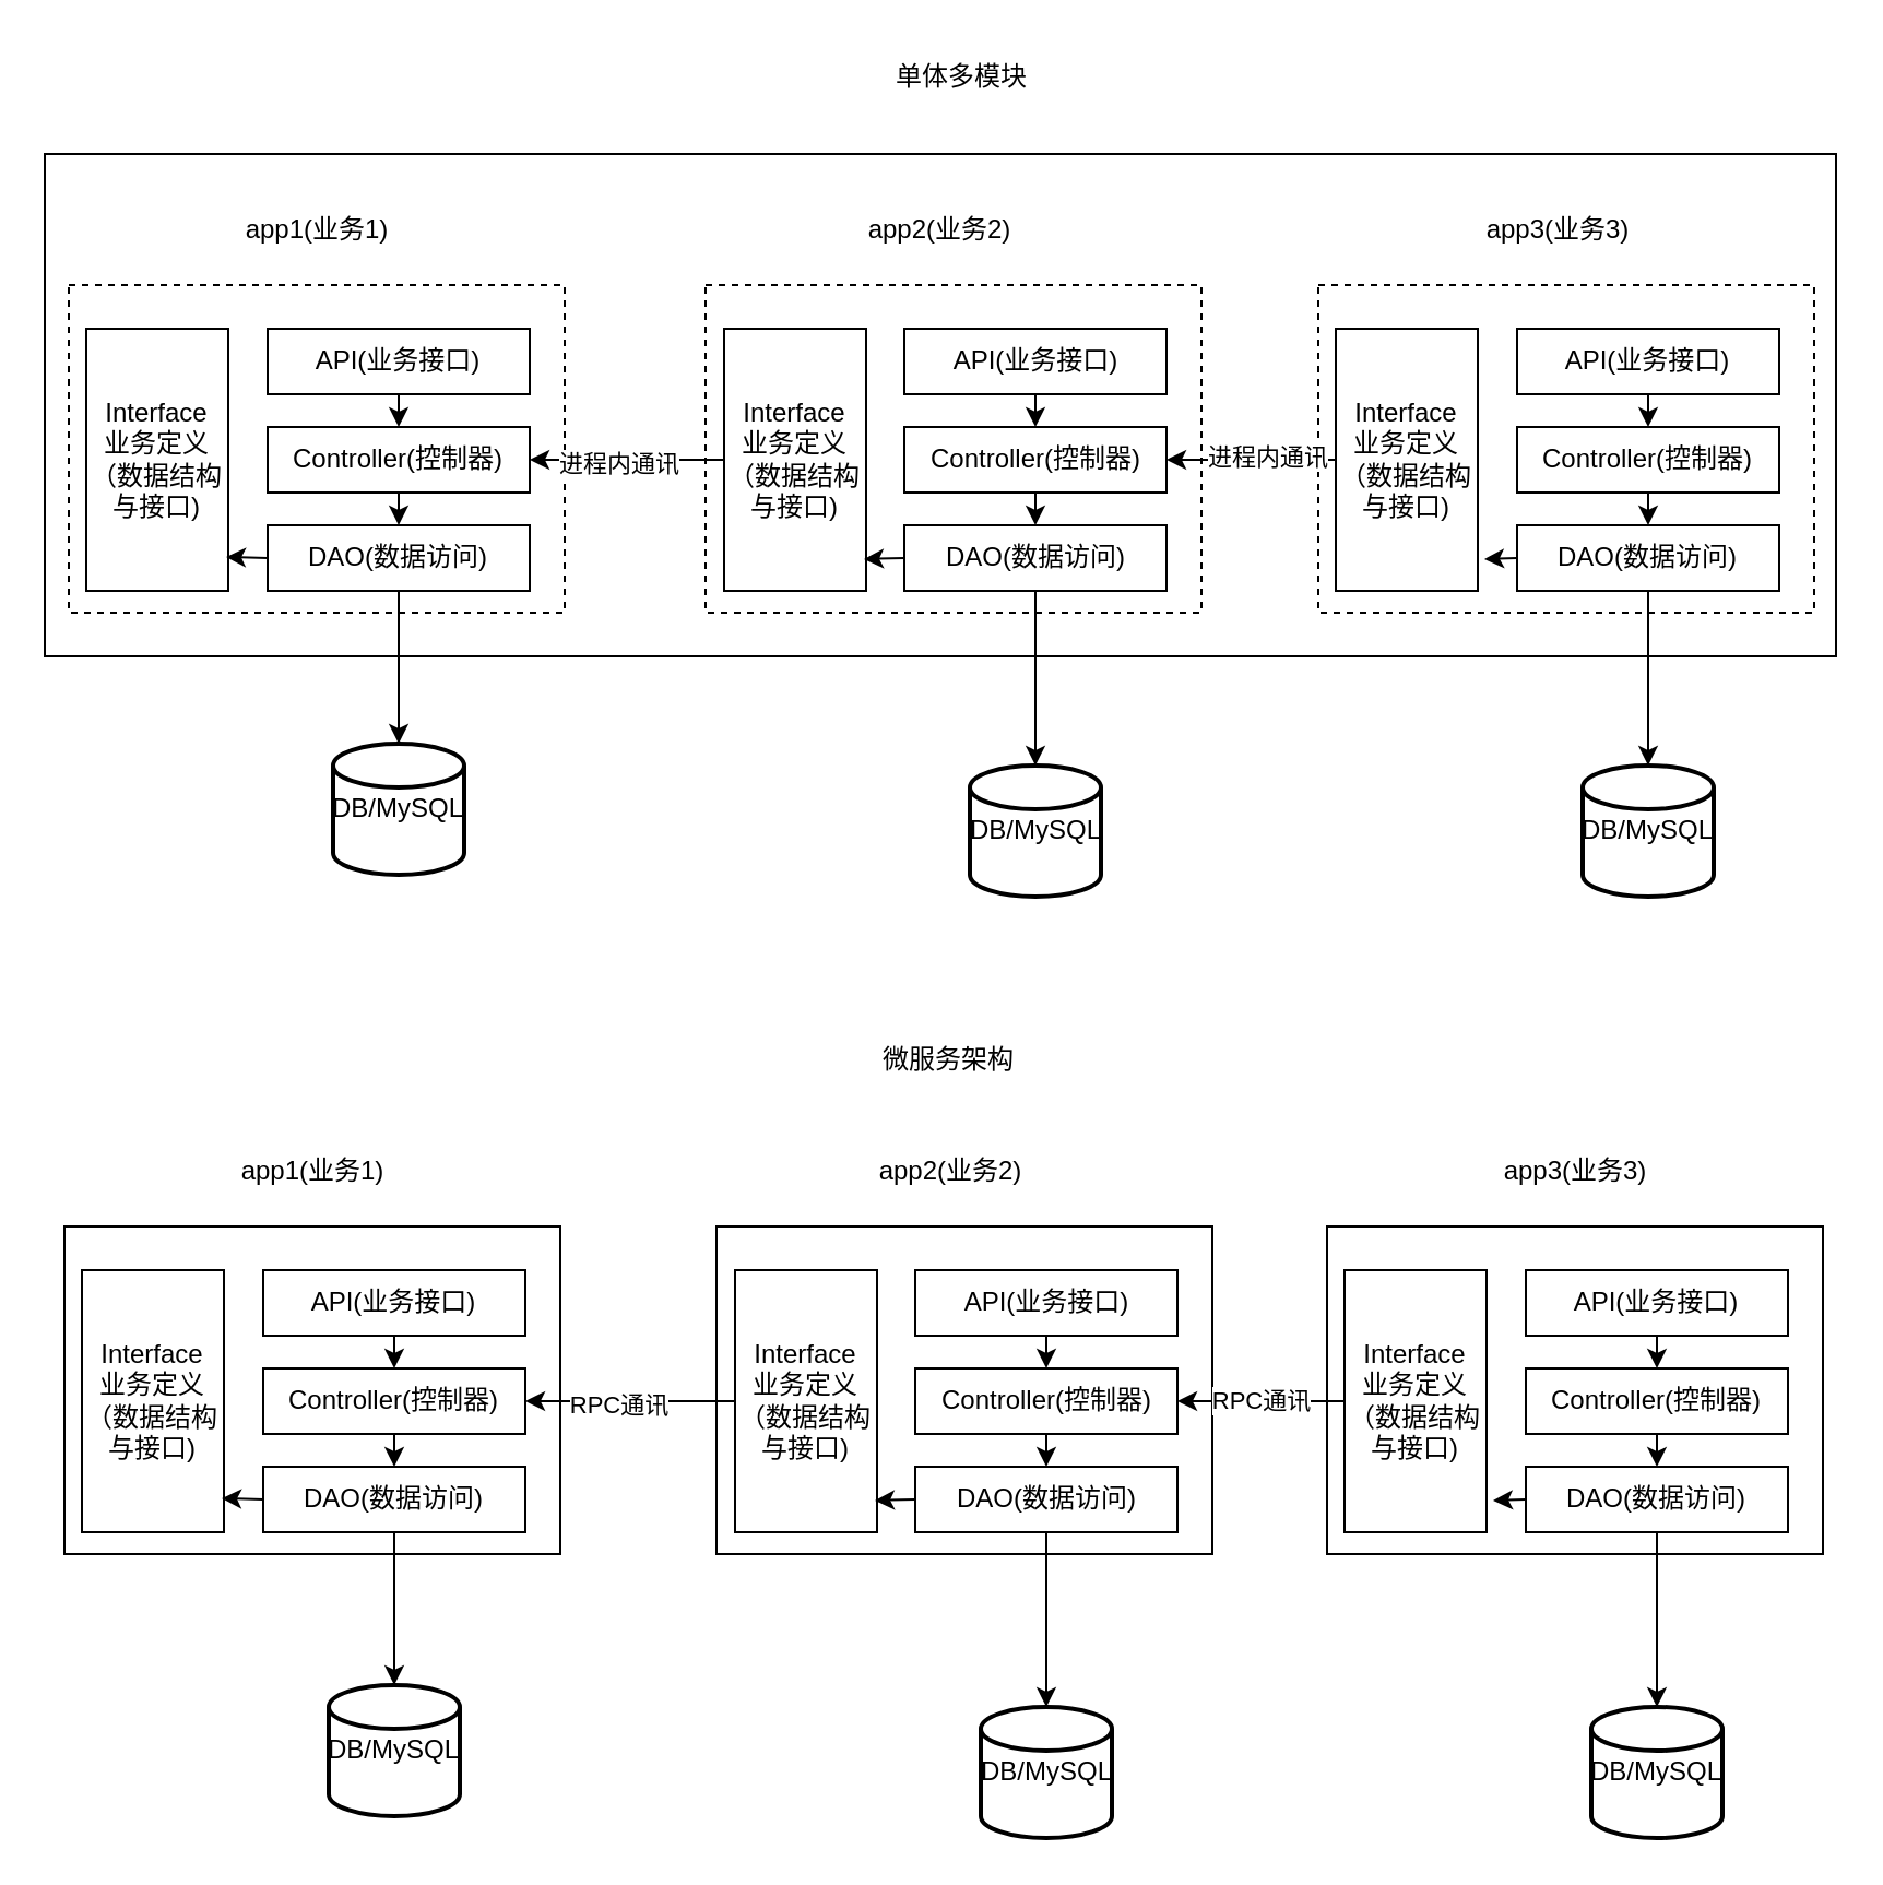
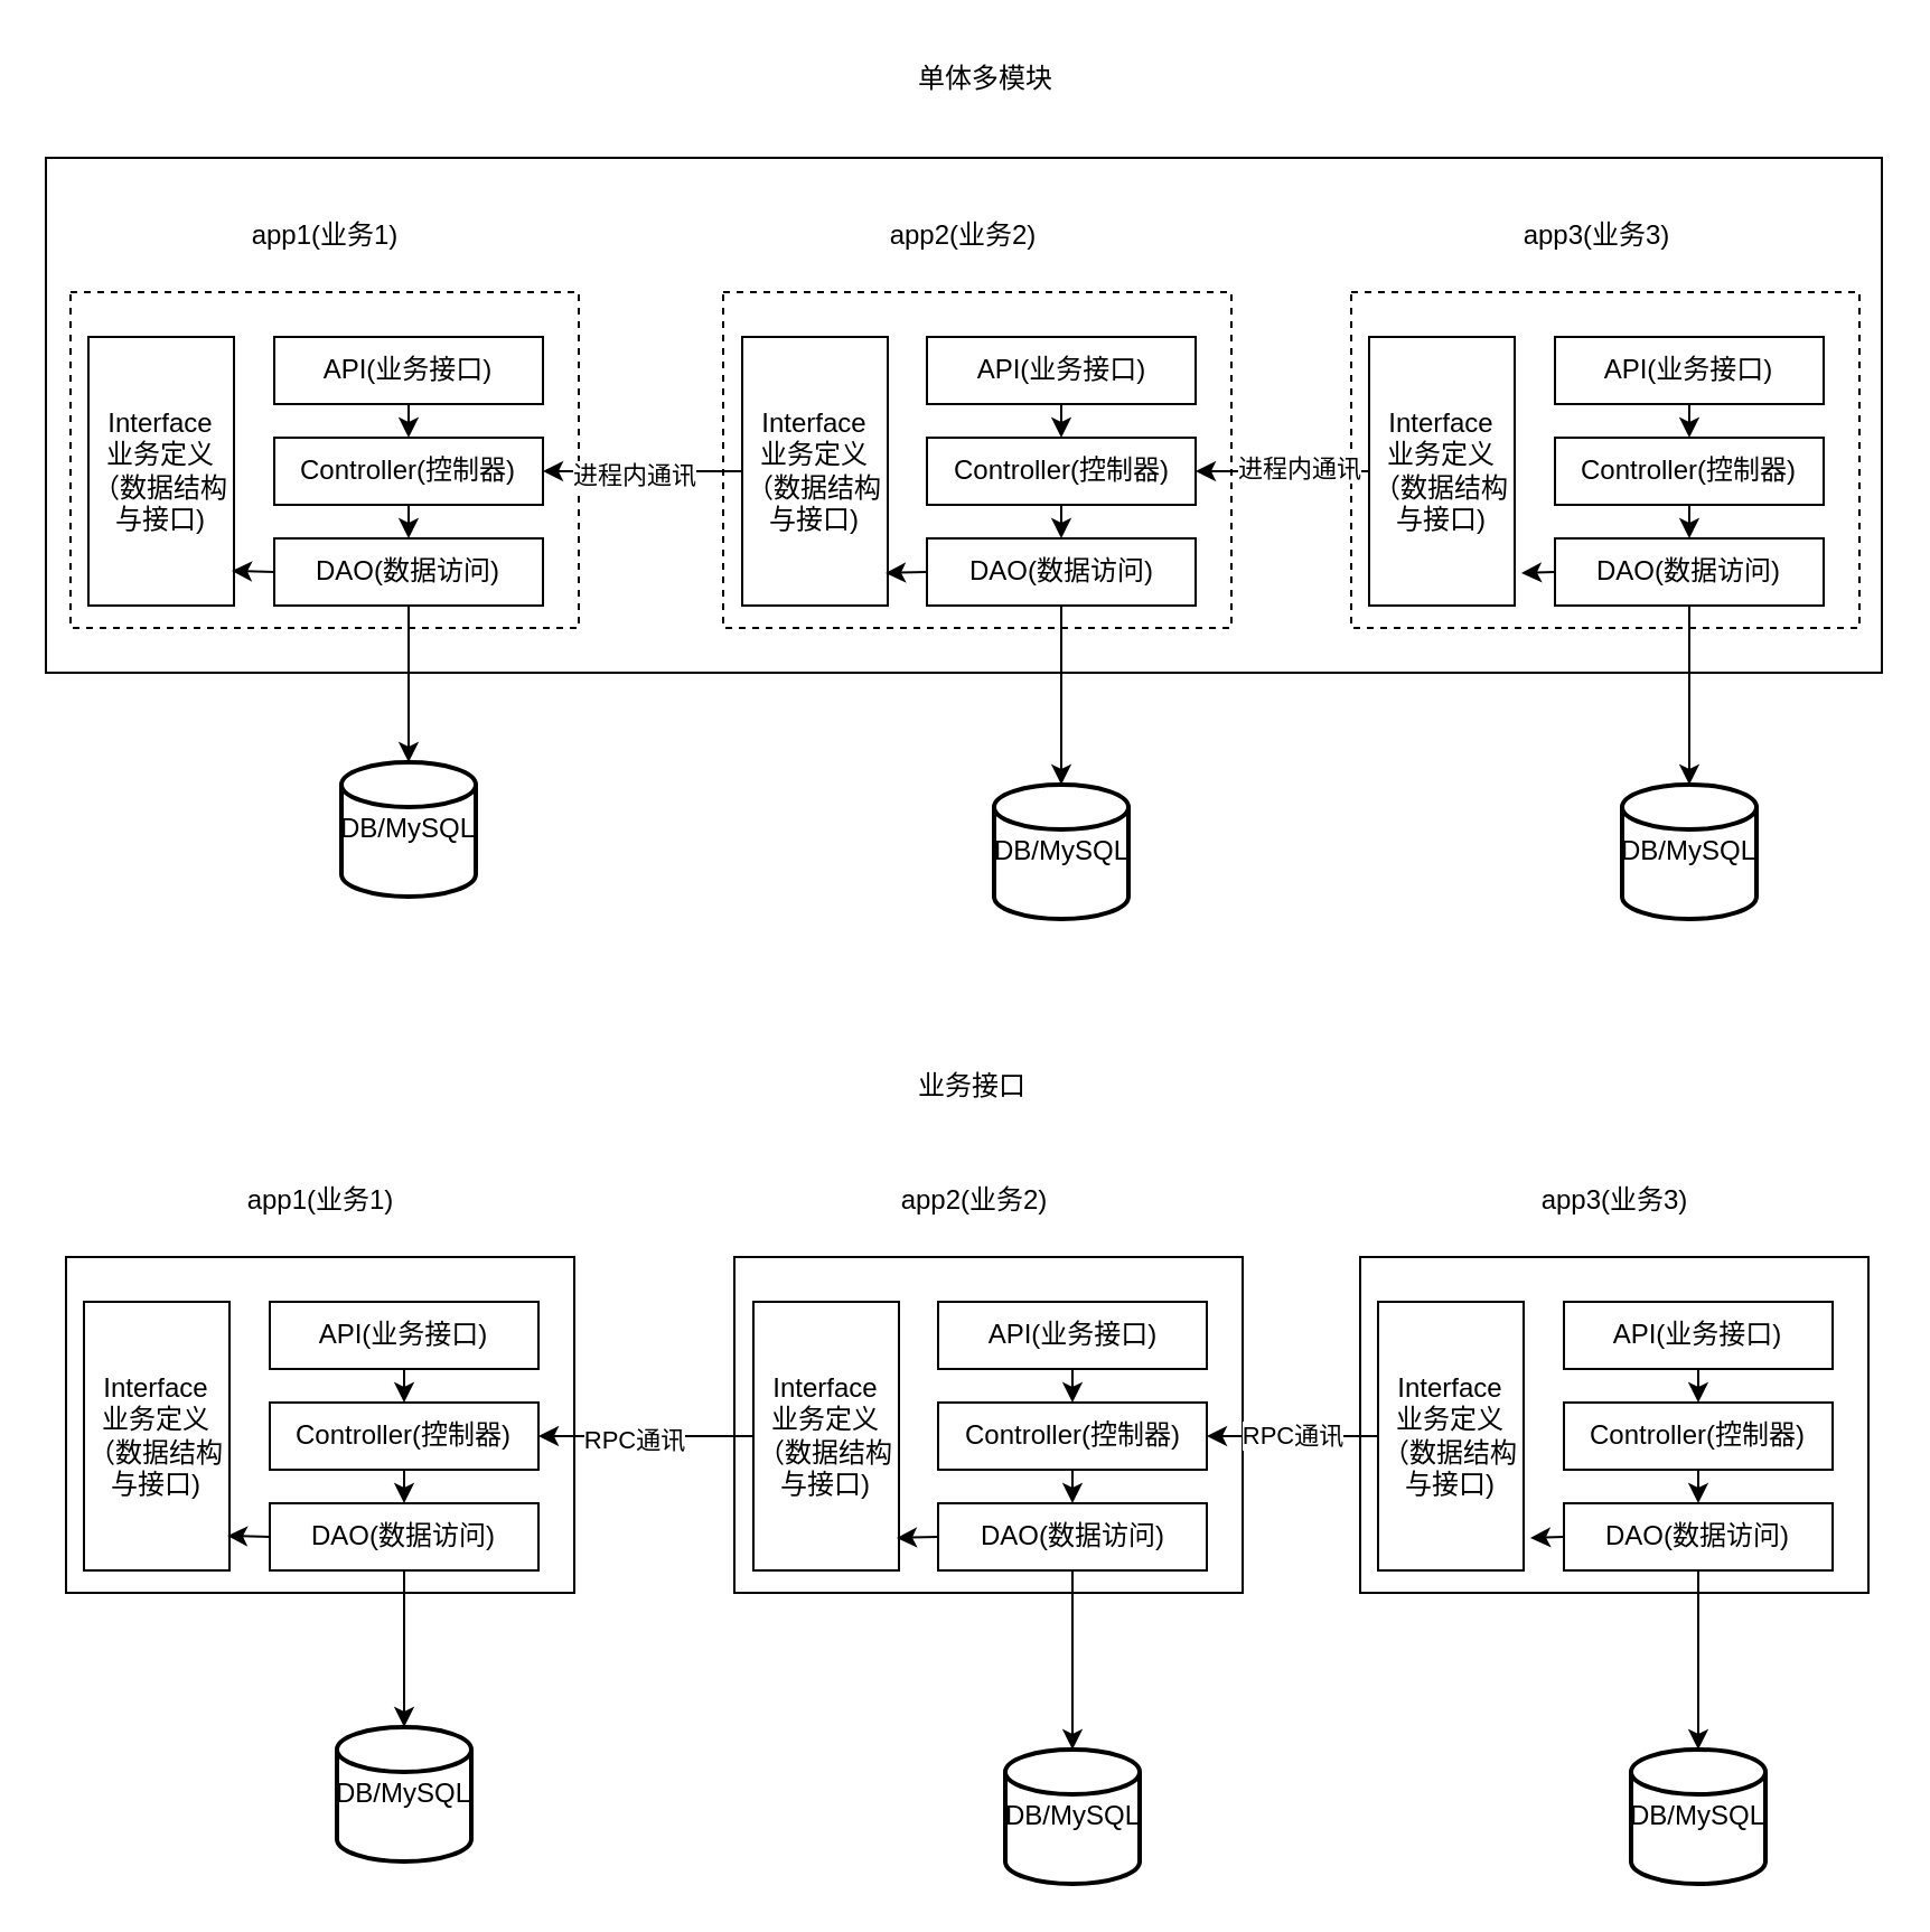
- <mxCell id="41" value="微服务架构" style="text;html=1;strokeColor=none;fillColor=none;align=center;verticalAlign=middle;whiteSpace=wrap;rounded=0;" parent="1" vertex="1"><mxGeometry x="358.5" y="470" width="150" height="30" as="geometry" /></mxCell>
+ <mxCell id="41" value="业务接口" style="text;html=1;strokeColor=none;fillColor=none;align=center;verticalAlign=middle;whiteSpace=wrap;rounded=0;" parent="1" vertex="1"><mxGeometry x="358.5" y="470" width="150" height="30" as="geometry" /></mxCell>
